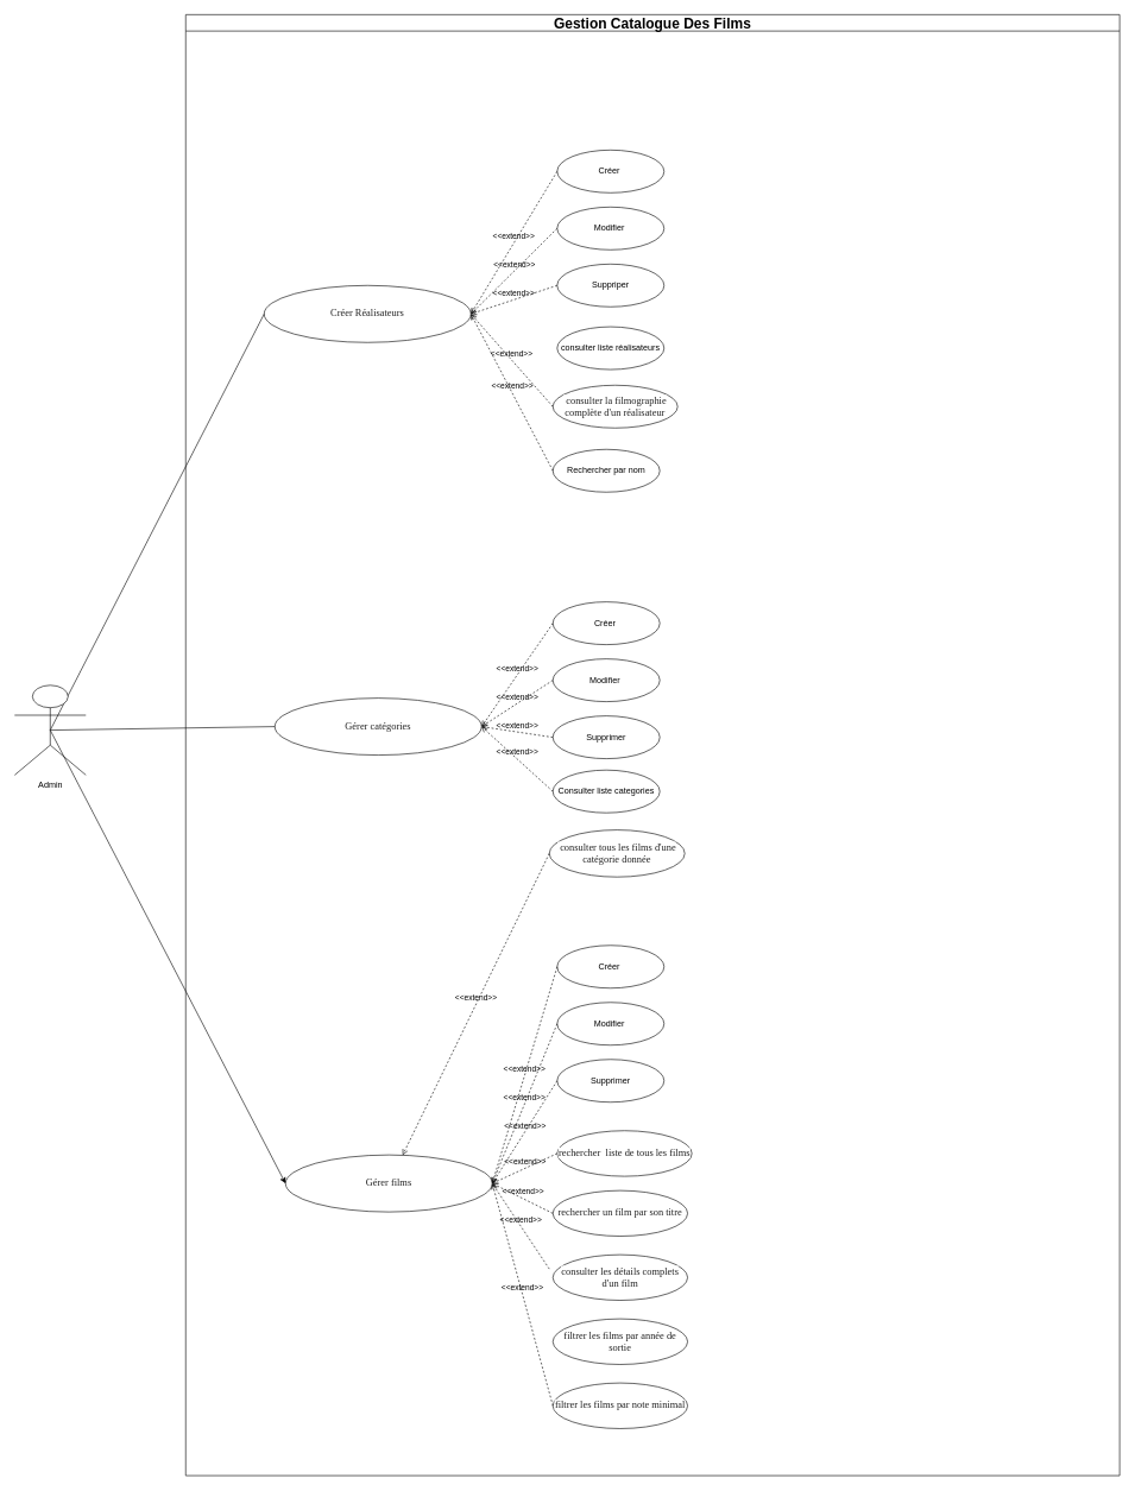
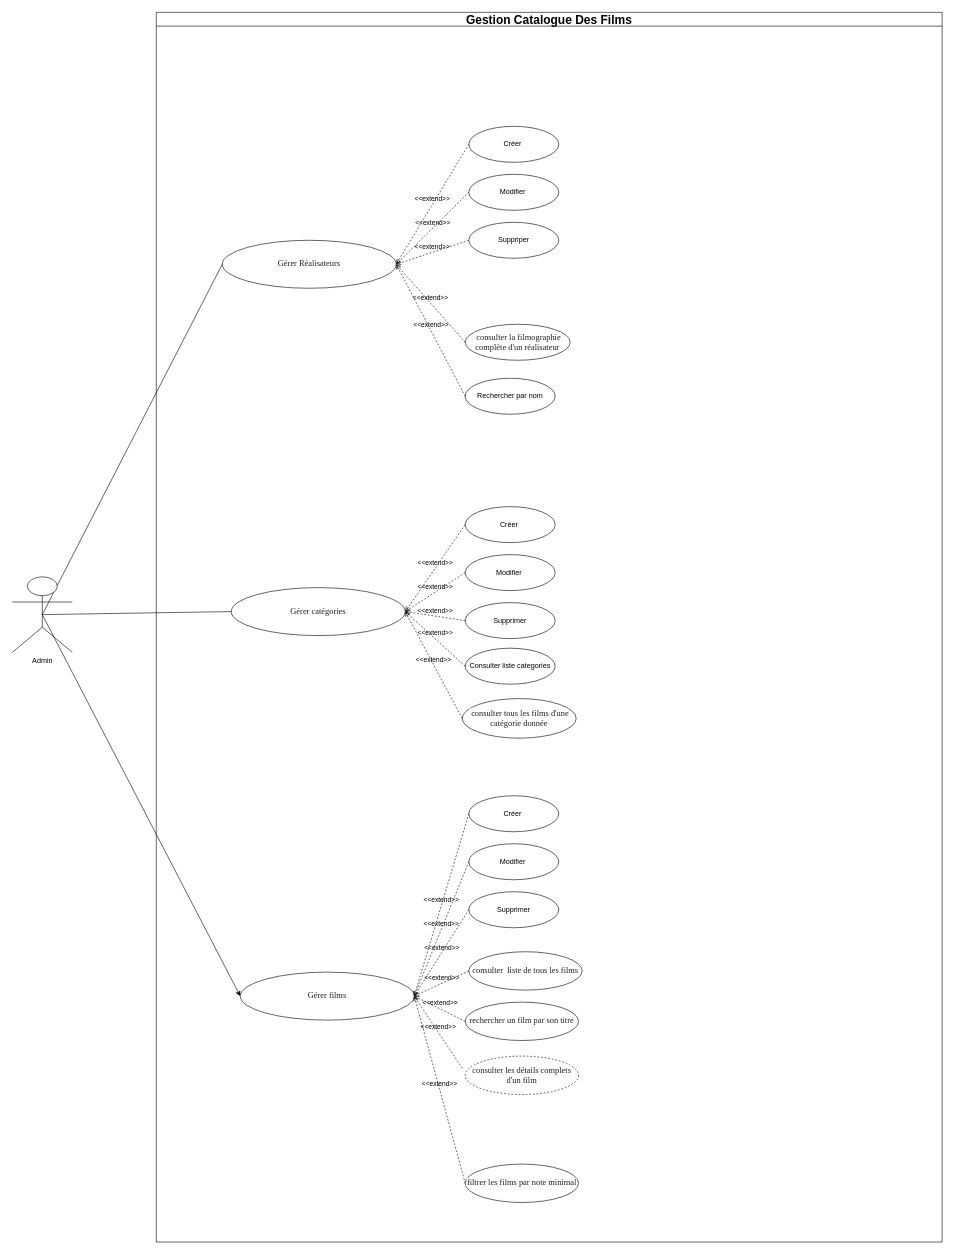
- <mxCell id="21" value="&lt;span style=&quot;color: rgba(0, 0, 0, 0.88); font-family: &amp;quot;Nunito Sans&amp;quot;, &amp;quot;sans-serif&amp;quot;; font-size: 14px; text-align: left; background-color: rgb(255, 255, 255);&quot;&gt;Créer Réalisateurs&lt;/span&gt;" style="ellipse;whiteSpace=wrap;html=1;" vertex="1" parent="2"><mxGeometry x="110" y="380" width="290" height="80" as="geometry" /></mxCell>
+ <mxCell id="21" value="&lt;span style=&quot;color: rgba(0, 0, 0, 0.88); font-family: &amp;quot;Nunito Sans&amp;quot;, &amp;quot;sans-serif&amp;quot;; font-size: 14px; text-align: left; background-color: rgb(255, 255, 255);&quot;&gt;Gérer Réalisateurs&lt;/span&gt;" style="ellipse;whiteSpace=wrap;html=1;" vertex="1" parent="2"><mxGeometry x="110" y="380" width="290" height="80" as="geometry" /></mxCell>
- <mxCell id="28" value="consulter liste réalisateurs" style="ellipse;whiteSpace=wrap;html=1;" vertex="1" parent="2"><mxGeometry x="521" y="438" width="150" height="60" as="geometry" /></mxCell>
- <mxCell id="34" value="&amp;lt;&amp;lt;extend&amp;gt;&amp;gt;" style="html=1;verticalAlign=bottom;labelBackgroundColor=none;endArrow=open;endFill=0;dashed=1;exitX=0;exitY=0.5;exitDx=0;exitDy=0;" edge="1" parent="2" source="33" target="12"><mxGeometry width="160" relative="1" as="geometry"><mxPoint x="460" y="1143" as="sourcePoint" /><mxPoint x="360" y="1037" as="targetPoint" /></mxGeometry></mxCell>
+ <mxCell id="34" value="&amp;lt;&amp;lt;extend&amp;gt;&amp;gt;" style="html=1;verticalAlign=bottom;labelBackgroundColor=none;endArrow=open;endFill=0;dashed=1;exitX=0;exitY=0.5;exitDx=0;exitDy=0;entryX=1;entryY=0.5;entryDx=0;entryDy=0;" edge="1" parent="2" source="33" target="3"><mxGeometry width="160" relative="1" as="geometry"><mxPoint x="460" y="1143" as="sourcePoint" /><mxPoint x="360" y="1037" as="targetPoint" /></mxGeometry></mxCell>
- <mxCell id="19" value="&lt;span style=&quot;color: rgba(0, 0, 0, 0.88); font-family: &amp;quot;Nunito Sans&amp;quot;, &amp;quot;sans-serif&amp;quot;; font-size: 14px; text-align: start; background-color: rgb(255, 255, 255);&quot;&gt;rechercher&amp;nbsp; liste de tous les films&lt;/span&gt;" style="ellipse;whiteSpace=wrap;html=1;" vertex="1" parent="2"><mxGeometry x="521" y="1566" width="189" height="64" as="geometry" /></mxCell>
+ <mxCell id="19" value="&lt;span style=&quot;color: rgba(0, 0, 0, 0.88); font-family: &amp;quot;Nunito Sans&amp;quot;, &amp;quot;sans-serif&amp;quot;; font-size: 14px; text-align: start; background-color: rgb(255, 255, 255);&quot;&gt;consulter&amp;nbsp; liste de tous les films&lt;/span&gt;" style="ellipse;whiteSpace=wrap;html=1;" vertex="1" parent="2"><mxGeometry x="521" y="1566" width="189" height="64" as="geometry" /></mxCell>
- <mxCell id="36" value="&lt;span style=&quot;color: rgba(0, 0, 0, 0.88); font-family: &amp;quot;Nunito Sans&amp;quot;, &amp;quot;sans-serif&amp;quot;; font-size: 14px; text-align: start; background-color: rgb(255, 255, 255);&quot;&gt;consulter les détails complets d'un film&lt;/span&gt;" style="ellipse;whiteSpace=wrap;html=1;" vertex="1" parent="2"><mxGeometry x="515" y="1740" width="189" height="64" as="geometry" /></mxCell>
+ <mxCell id="36" value="&lt;span style=&quot;color: rgba(0, 0, 0, 0.88); font-family: &amp;quot;Nunito Sans&amp;quot;, &amp;quot;sans-serif&amp;quot;; font-size: 14px; text-align: start; background-color: rgb(255, 255, 255);&quot;&gt;consulter les détails complets d'un film&lt;/span&gt;" style="ellipse;whiteSpace=wrap;html=1;dashed=1;" vertex="1" parent="2"><mxGeometry x="515" y="1740" width="189" height="64" as="geometry" /></mxCell>
- <mxCell id="37" value="&lt;span style=&quot;color: rgba(0, 0, 0, 0.88); font-family: &amp;quot;Nunito Sans&amp;quot;, &amp;quot;sans-serif&amp;quot;; font-size: 14px; text-align: start; background-color: rgb(255, 255, 255);&quot;&gt;filtrer les films par année de sortie&lt;/span&gt;" style="ellipse;whiteSpace=wrap;html=1;" vertex="1" parent="2"><mxGeometry x="515" y="1830" width="189" height="64" as="geometry" /></mxCell>
